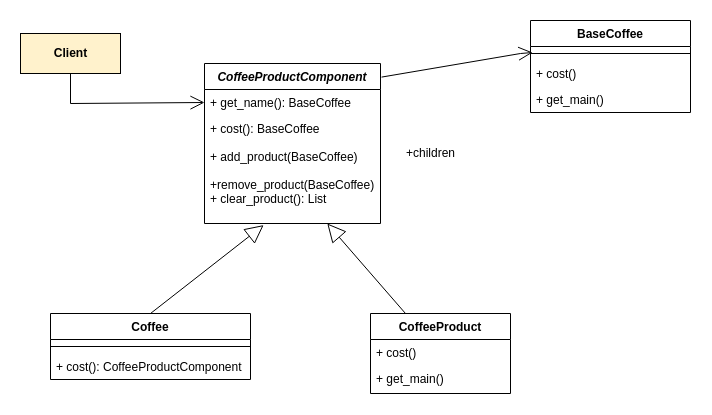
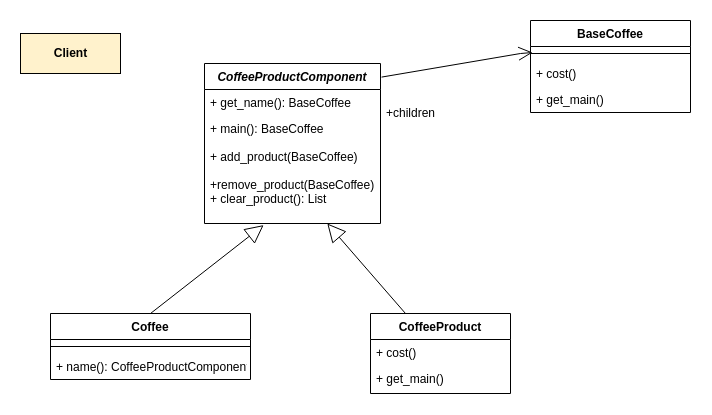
- <mxCell id="13" value="" style="endArrow=open;endFill=1;endSize=12;html=1;rounded=0;exitX=0.5;exitY=1;exitDx=0;exitDy=0;entryX=0;entryY=0.5;entryDx=0;entryDy=0;" parent="1" source="2" target="4" edge="1"><mxGeometry width="160" relative="1" as="geometry"><mxPoint x="260" y="363" as="sourcePoint" /><mxPoint x="420" y="363" as="targetPoint" /><Array as="points"><mxPoint x="70" y="103" /></Array></mxGeometry></mxCell>
- <mxCell id="5" value="+ cost(): BaseCoffee" style="text;strokeColor=none;fillColor=none;align=left;verticalAlign=top;spacingLeft=4;spacingRight=4;overflow=hidden;rotatable=0;points=[[0,0.5],[1,0.5]];portConstraint=eastwest;" parent="3" vertex="1"><mxGeometry y="52" width="176" height="28" as="geometry" /></mxCell>
+ <mxCell id="5" value="+ main(): BaseCoffee" style="text;strokeColor=none;fillColor=none;align=left;verticalAlign=top;spacingLeft=4;spacingRight=4;overflow=hidden;rotatable=0;points=[[0,0.5],[1,0.5]];portConstraint=eastwest;" parent="3" vertex="1"><mxGeometry y="52" width="176" height="28" as="geometry" /></mxCell>
- <mxCell id="16" value="+children" style="text;html=1;align=center;verticalAlign=middle;resizable=0;points=[];autosize=1;strokeColor=none;fillColor=none;" parent="1" vertex="1"><mxGeometry x="400" y="143" width="60" height="20" as="geometry" /></mxCell>
+ <mxCell id="16" value="+children" style="text;html=1;align=center;verticalAlign=middle;resizable=0;points=[];autosize=1;strokeColor=none;fillColor=none;" parent="1" vertex="1"><mxGeometry x="380" y="103" width="60" height="20" as="geometry" /></mxCell>
- <mxCell id="9" value="+ cost(): CoffeeProductComponent" style="text;strokeColor=none;fillColor=none;align=left;verticalAlign=top;spacingLeft=4;spacingRight=4;overflow=hidden;rotatable=0;points=[[0,0.5],[1,0.5]];portConstraint=eastwest;" parent="7" vertex="1"><mxGeometry y="40" width="200" height="26" as="geometry" /></mxCell>
+ <mxCell id="9" value="+ name(): CoffeeProductComponent" style="text;strokeColor=none;fillColor=none;align=left;verticalAlign=top;spacingLeft=4;spacingRight=4;overflow=hidden;rotatable=0;points=[[0,0.5],[1,0.5]];portConstraint=eastwest;" parent="7" vertex="1"><mxGeometry y="40" width="200" height="26" as="geometry" /></mxCell>
